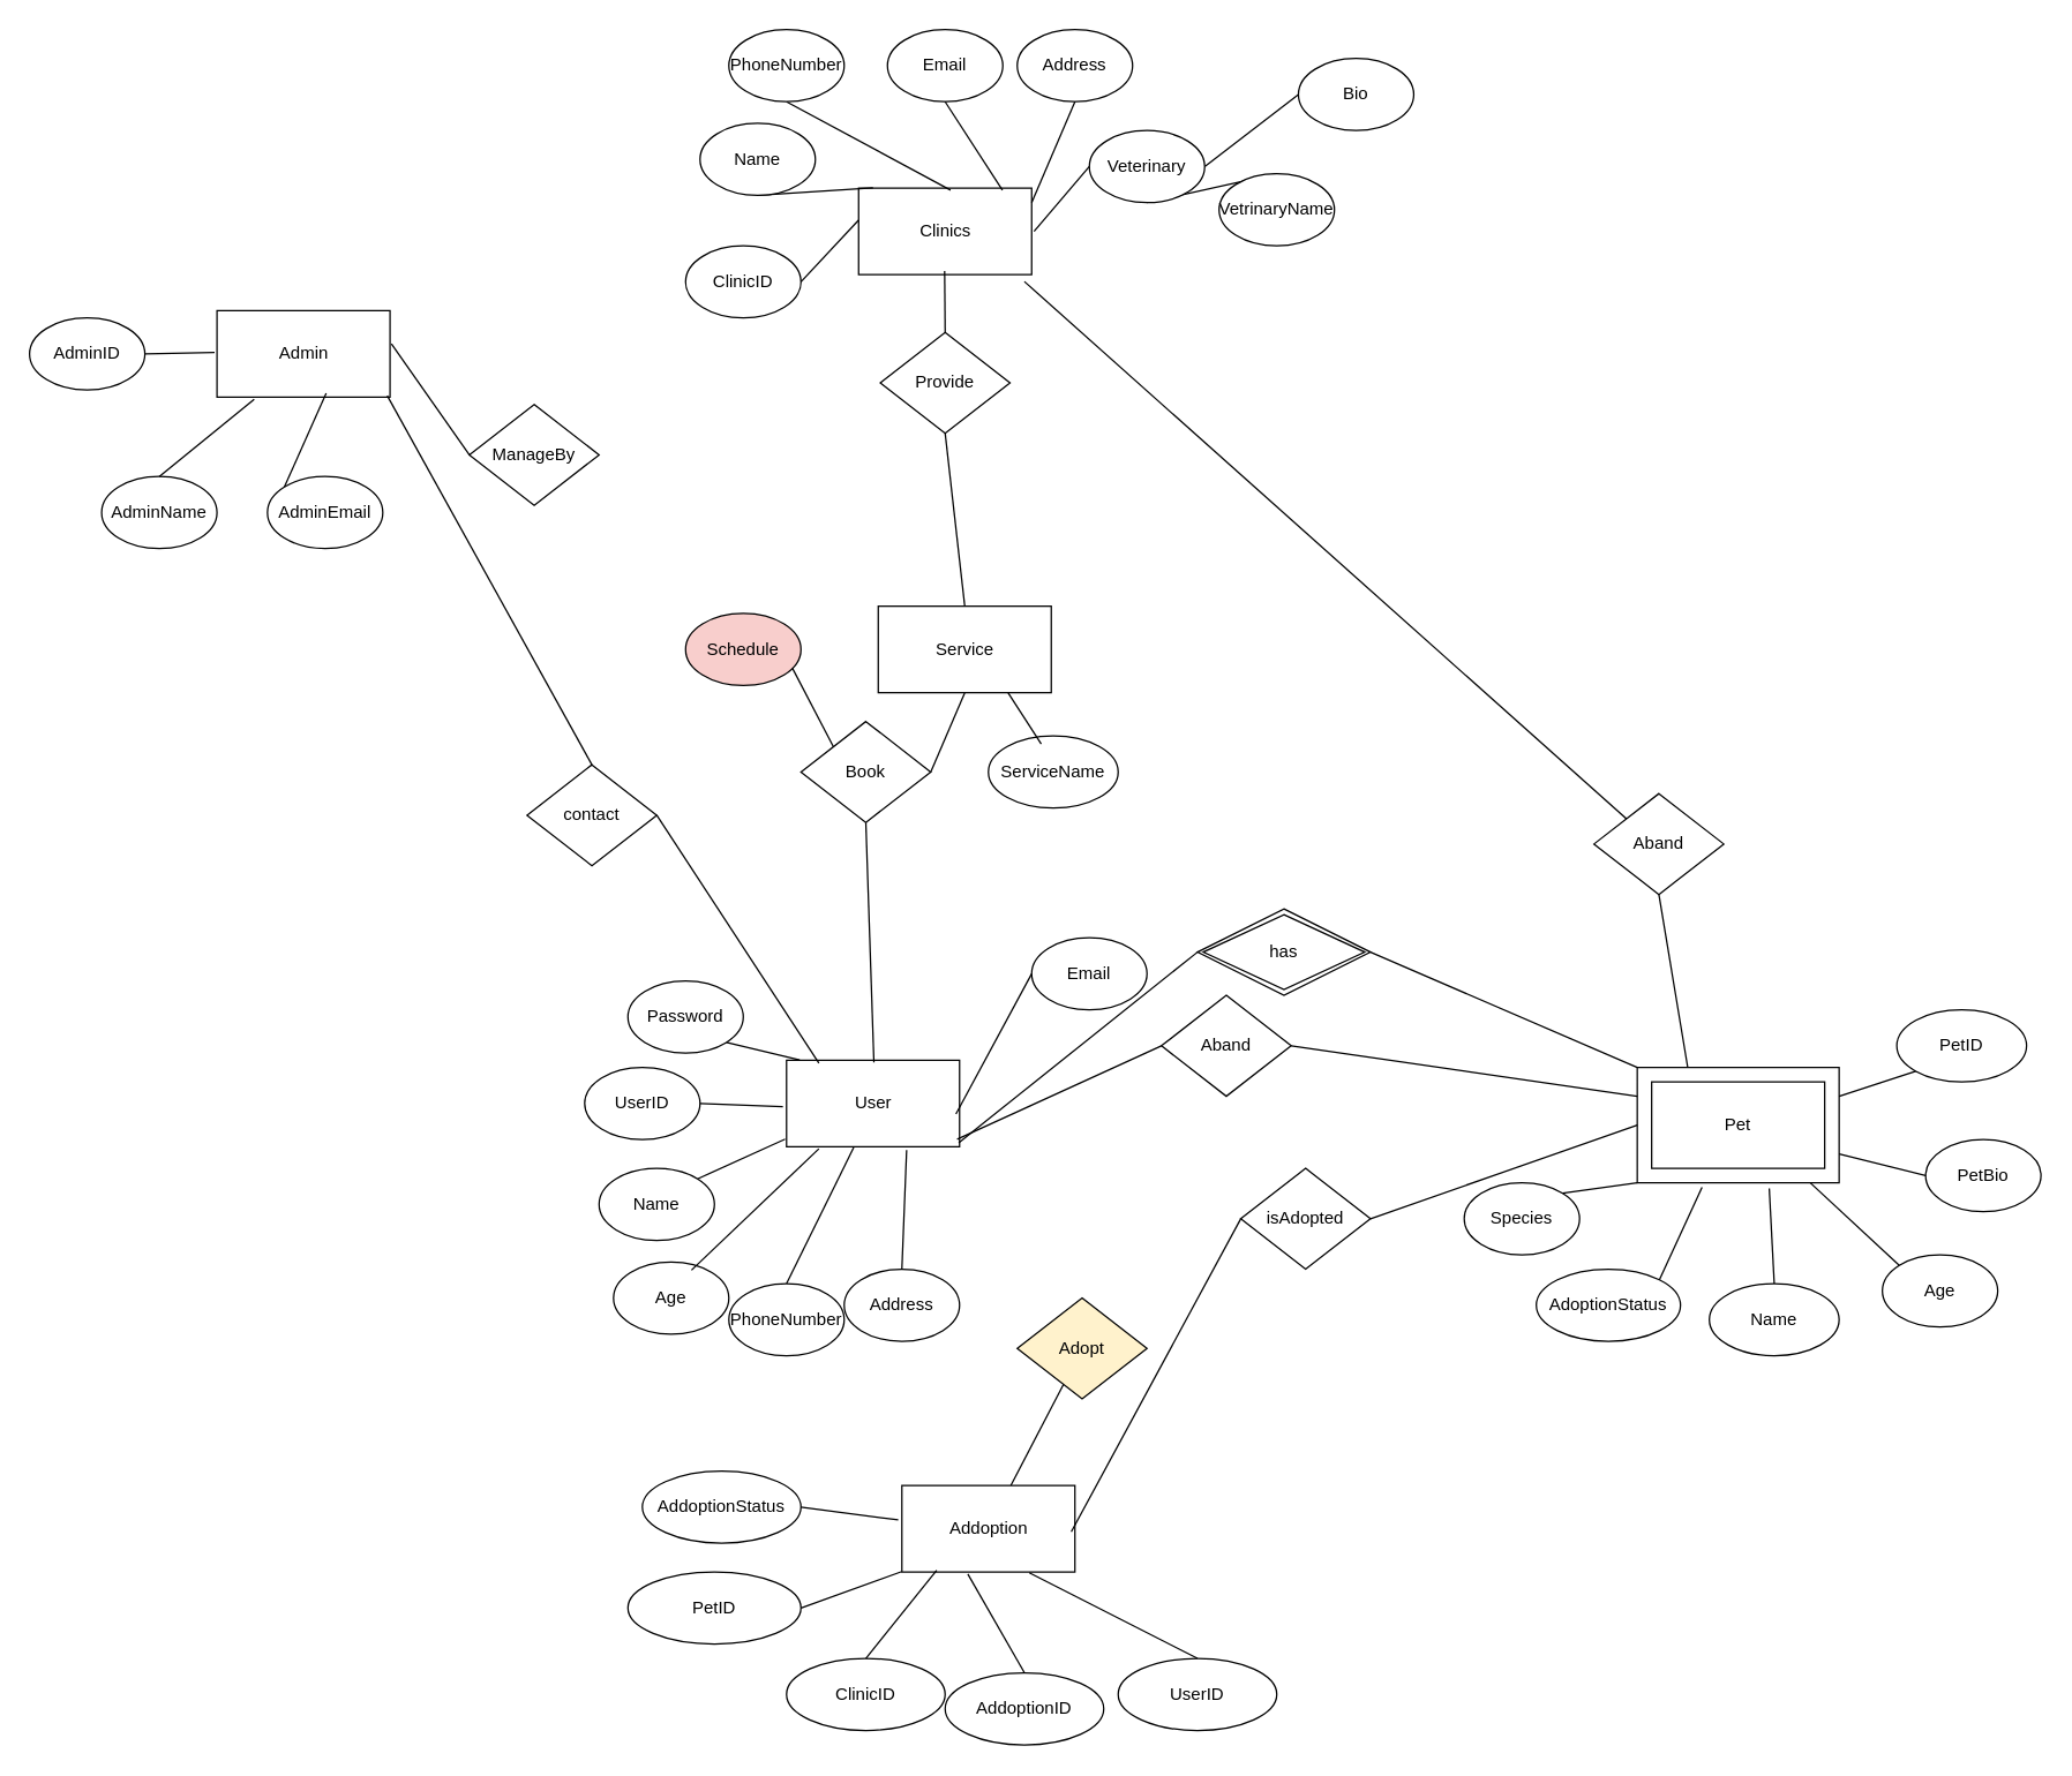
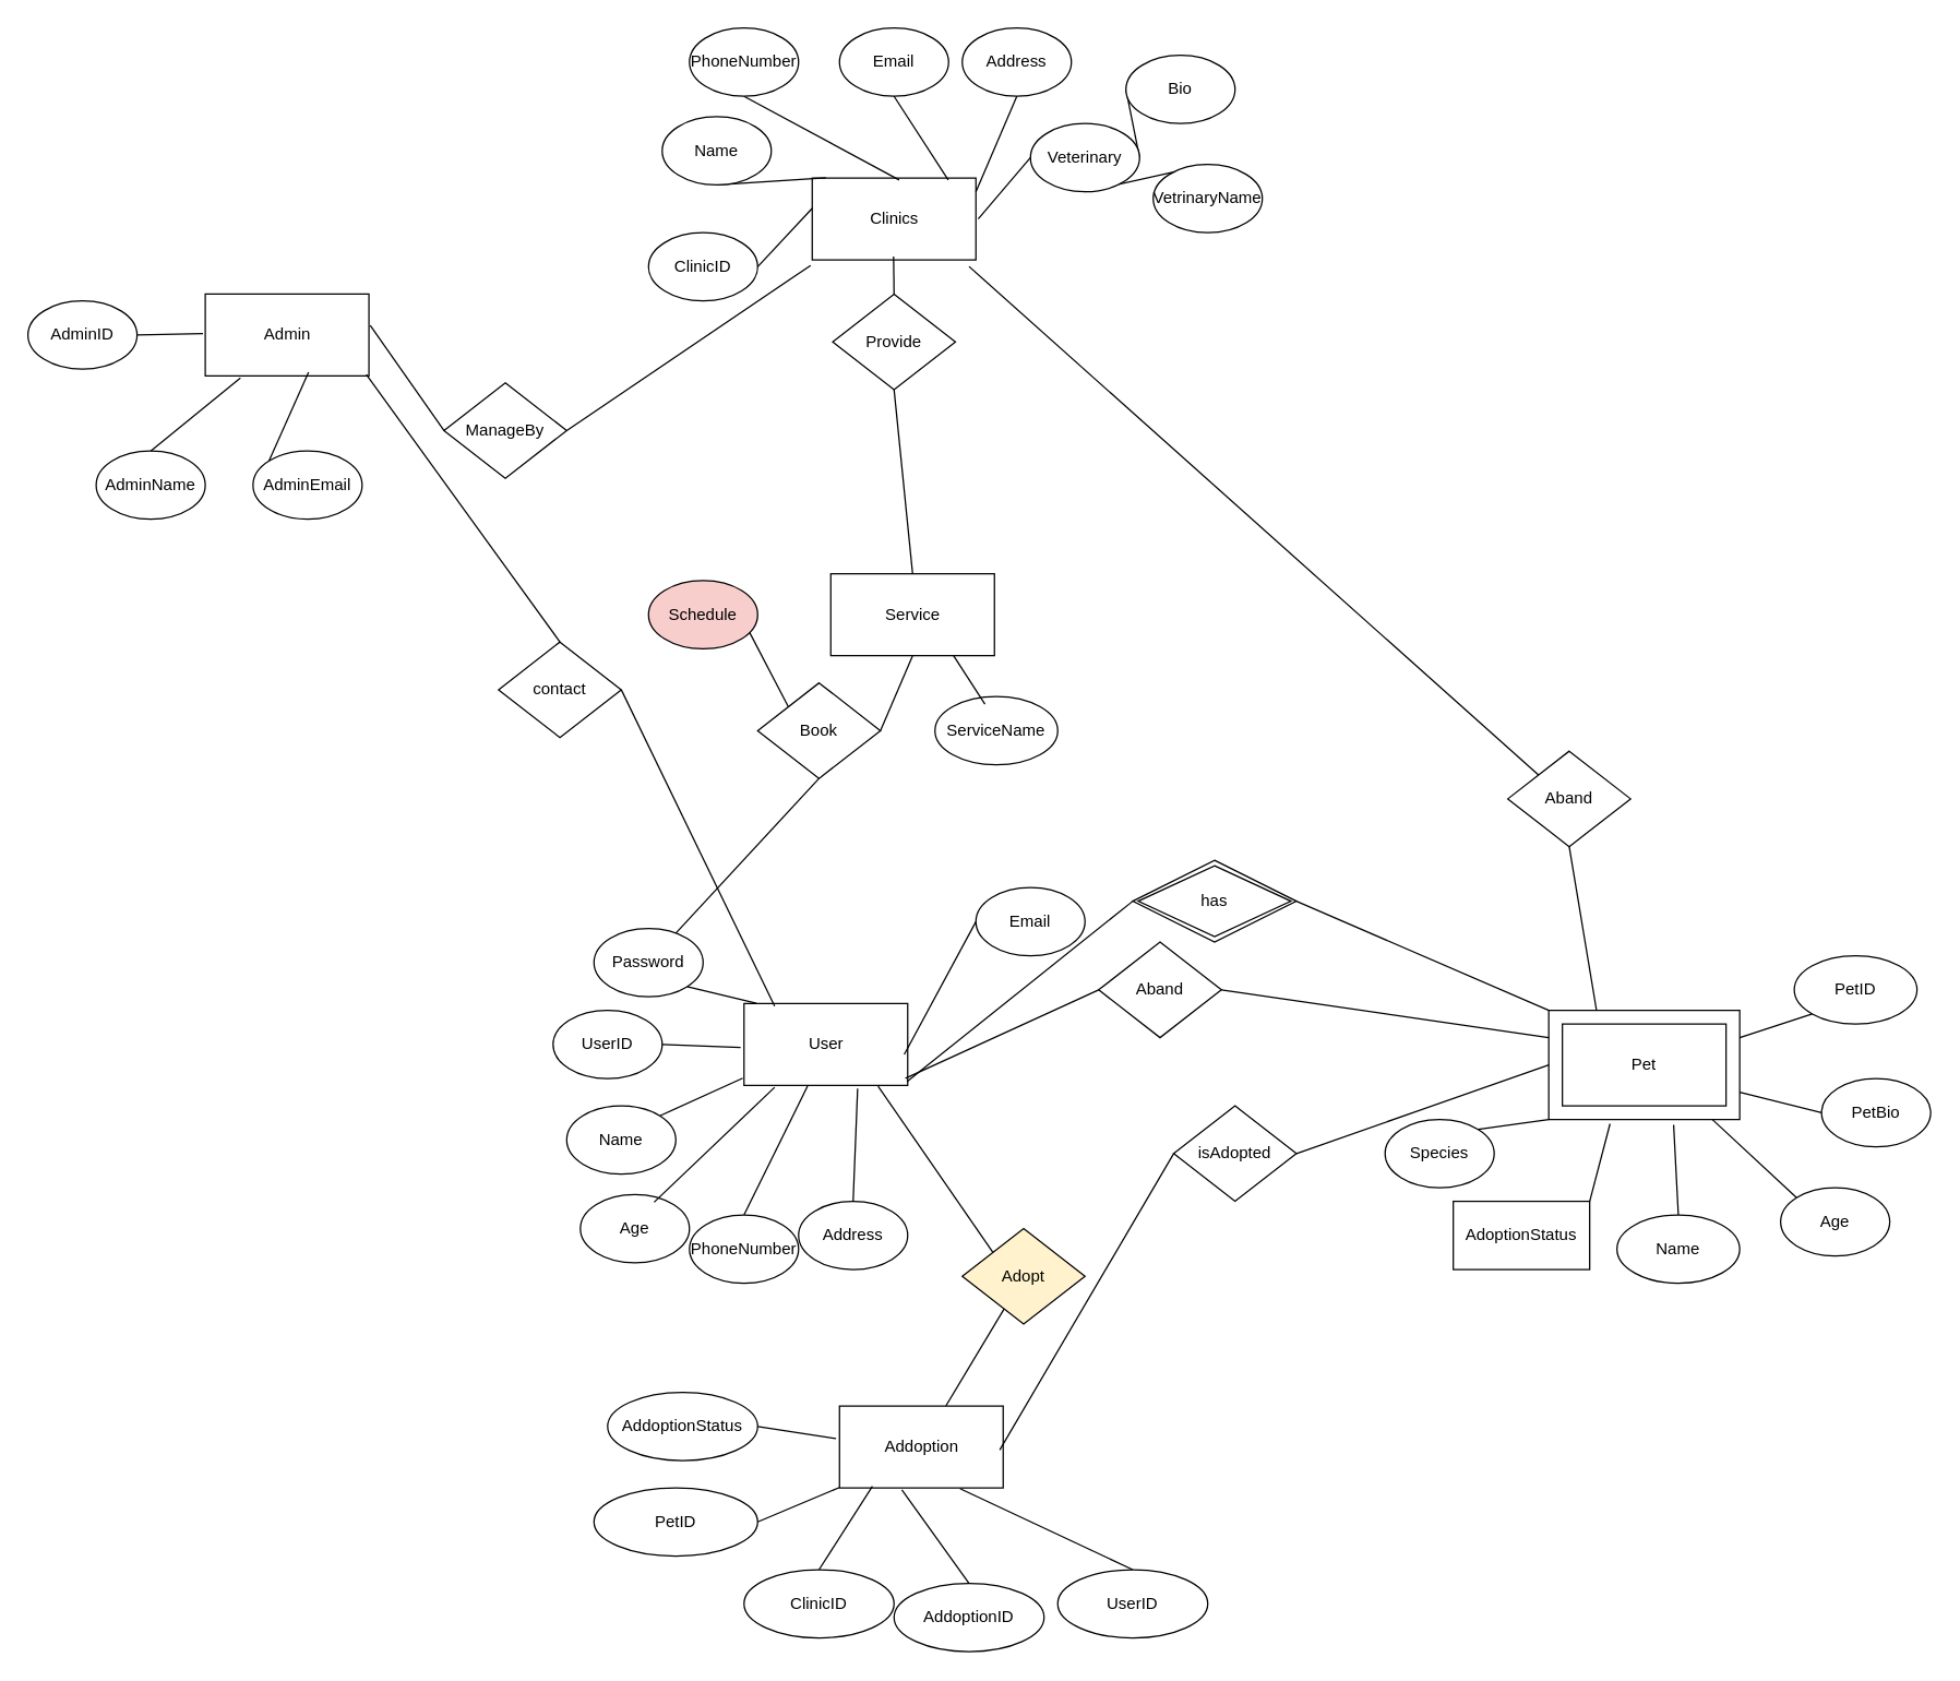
- <mxCell id="23" value="Bio" style="ellipse;whiteSpace=wrap;html=1;" vertex="1" parent="1"><mxGeometry x="900" y="40" width="80" height="50" as="geometry" /></mxCell>
+ <mxCell id="23" value="Bio" style="ellipse;whiteSpace=wrap;html=1;" vertex="1" parent="1"><mxGeometry x="825" y="40" width="80" height="50" as="geometry" /></mxCell>
+ <mxCell id="82" style="rounded=0;orthogonalLoop=1;jettySize=auto;html=1;exitX=1;exitY=0.5;exitDx=0;exitDy=0;entryX=-0.01;entryY=1.066;entryDx=0;entryDy=0;entryPerimeter=0;endArrow=none;endFill=0;" edge="1" parent="1" source="81" target="2"><mxGeometry relative="1" as="geometry" /></mxCell>
- <mxCell id="18" value="Provide" style="rhombus;whiteSpace=wrap;html=1;" vertex="1" parent="1"><mxGeometry x="610" y="230" width="90" height="70" as="geometry" /></mxCell>
+ <mxCell id="18" value="Provide" style="rhombus;whiteSpace=wrap;html=1;" vertex="1" parent="1"><mxGeometry x="610" y="215" width="90" height="70" as="geometry" /></mxCell>
- <mxCell id="91" value="contact" style="rhombus;whiteSpace=wrap;html=1;" vertex="1" parent="1"><mxGeometry x="365" y="530" width="90" height="70" as="geometry" /></mxCell>
+ <mxCell id="91" value="contact" style="rhombus;whiteSpace=wrap;html=1;" vertex="1" parent="1"><mxGeometry x="365" y="470" width="90" height="70" as="geometry" /></mxCell>
- <mxCell id="89" style="rounded=0;orthogonalLoop=1;jettySize=auto;html=1;exitX=0.5;exitY=1;exitDx=0;exitDy=0;entryX=0.505;entryY=0.025;entryDx=0;entryDy=0;entryPerimeter=0;endArrow=none;endFill=0;" edge="1" parent="1" source="32" target="4"><mxGeometry relative="1" as="geometry" /></mxCell>
+ <mxCell id="89" style="rounded=0;orthogonalLoop=1;jettySize=auto;html=1;exitX=0.5;exitY=1;exitDx=0;exitDy=0;endArrow=none;endFill=0;" edge="1" parent="1" source="32" target="58"><mxGeometry relative="1" as="geometry" /></mxCell>
+ <mxCell id="73" style="rounded=0;orthogonalLoop=1;jettySize=auto;html=1;exitX=0;exitY=0;exitDx=0;exitDy=0;entryX=0.819;entryY=1.01;entryDx=0;entryDy=0;entryPerimeter=0;endArrow=none;endFill=0;" edge="1" parent="1" source="72" target="4"><mxGeometry relative="1" as="geometry" /></mxCell>
- <mxCell id="42" value="AdoptionStatus" style="ellipse;whiteSpace=wrap;html=1;" vertex="1" parent="1"><mxGeometry x="1065" y="880" width="100" height="50" as="geometry" /></mxCell>
+ <mxCell id="42" value="AdoptionStatus" style="whiteSpace=wrap;html=1;rounded=0;" vertex="1" parent="1"><mxGeometry x="1065" y="880" width="100" height="50" as="geometry" /></mxCell>
- <mxCell id="61" value="Addoption" style="verticalLabelPosition=middle;verticalAlign=middle;html=1;shape=mxgraph.basic.rect;fillColor2=none;strokeWidth=1;size=20;indent=5;labelPosition=center;align=center;" vertex="1" parent="1"><mxGeometry x="625" y="1030" width="120" height="60" as="geometry" /></mxCell>
+ <mxCell id="61" value="Addoption" style="verticalLabelPosition=middle;verticalAlign=middle;html=1;shape=mxgraph.basic.rect;fillColor2=none;strokeWidth=1;size=20;indent=5;labelPosition=center;align=center;" vertex="1" parent="1"><mxGeometry x="615" y="1030" width="120" height="60" as="geometry" /></mxCell>
